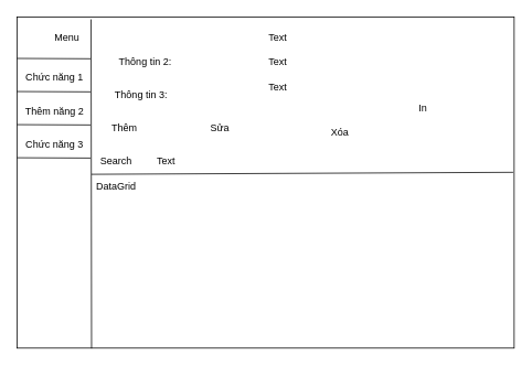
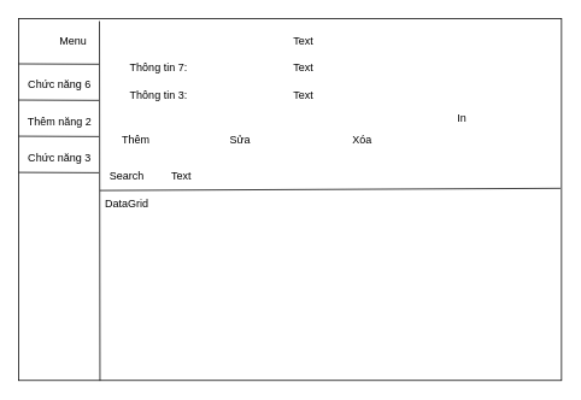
- <mxCell id="14" value="Thông tin 2:" style="text;html=1;align=center;verticalAlign=middle;whiteSpace=wrap;rounded=0;" vertex="1" parent="1"><mxGeometry x="135" y="60" width="80" height="30" as="geometry" /></mxCell>
+ <mxCell id="14" value="Thông tin 7:" style="text;html=1;align=center;verticalAlign=middle;whiteSpace=wrap;rounded=0;" vertex="1" parent="1"><mxGeometry x="135" y="60" width="80" height="30" as="geometry" /></mxCell>
- <mxCell id="9" value="Chức năng 1" style="text;html=1;align=center;verticalAlign=middle;resizable=0;points=[];autosize=1;strokeColor=none;fillColor=none;" vertex="1" parent="1"><mxGeometry x="20" y="78" width="90" height="30" as="geometry" /></mxCell>
+ <mxCell id="9" value="Chức năng 6" style="text;html=1;align=center;verticalAlign=middle;resizable=0;points=[];autosize=1;strokeColor=none;fillColor=none;" vertex="1" parent="1"><mxGeometry x="20" y="78" width="90" height="30" as="geometry" /></mxCell>
- <mxCell id="15" value="Thông tin 3:" style="text;html=1;align=center;verticalAlign=middle;whiteSpace=wrap;rounded=0;" vertex="1" parent="1"><mxGeometry x="130" y="100" width="80" height="30" as="geometry" /></mxCell>
+ <mxCell id="15" value="Thông tin 3:" style="text;html=1;align=center;verticalAlign=middle;whiteSpace=wrap;rounded=0;" vertex="1" parent="1"><mxGeometry x="135" y="90" width="80" height="30" as="geometry" /></mxCell>
- <mxCell id="23" value="Xóa" style="text;html=1;align=center;verticalAlign=middle;whiteSpace=wrap;rounded=0;" vertex="1" parent="1"><mxGeometry x="380" y="145" width="60" height="30" as="geometry" /></mxCell>
+ <mxCell id="23" value="Xóa" style="text;html=1;align=center;verticalAlign=middle;whiteSpace=wrap;rounded=0;" vertex="1" parent="1"><mxGeometry x="370" y="140" width="60" height="30" as="geometry" /></mxCell>
